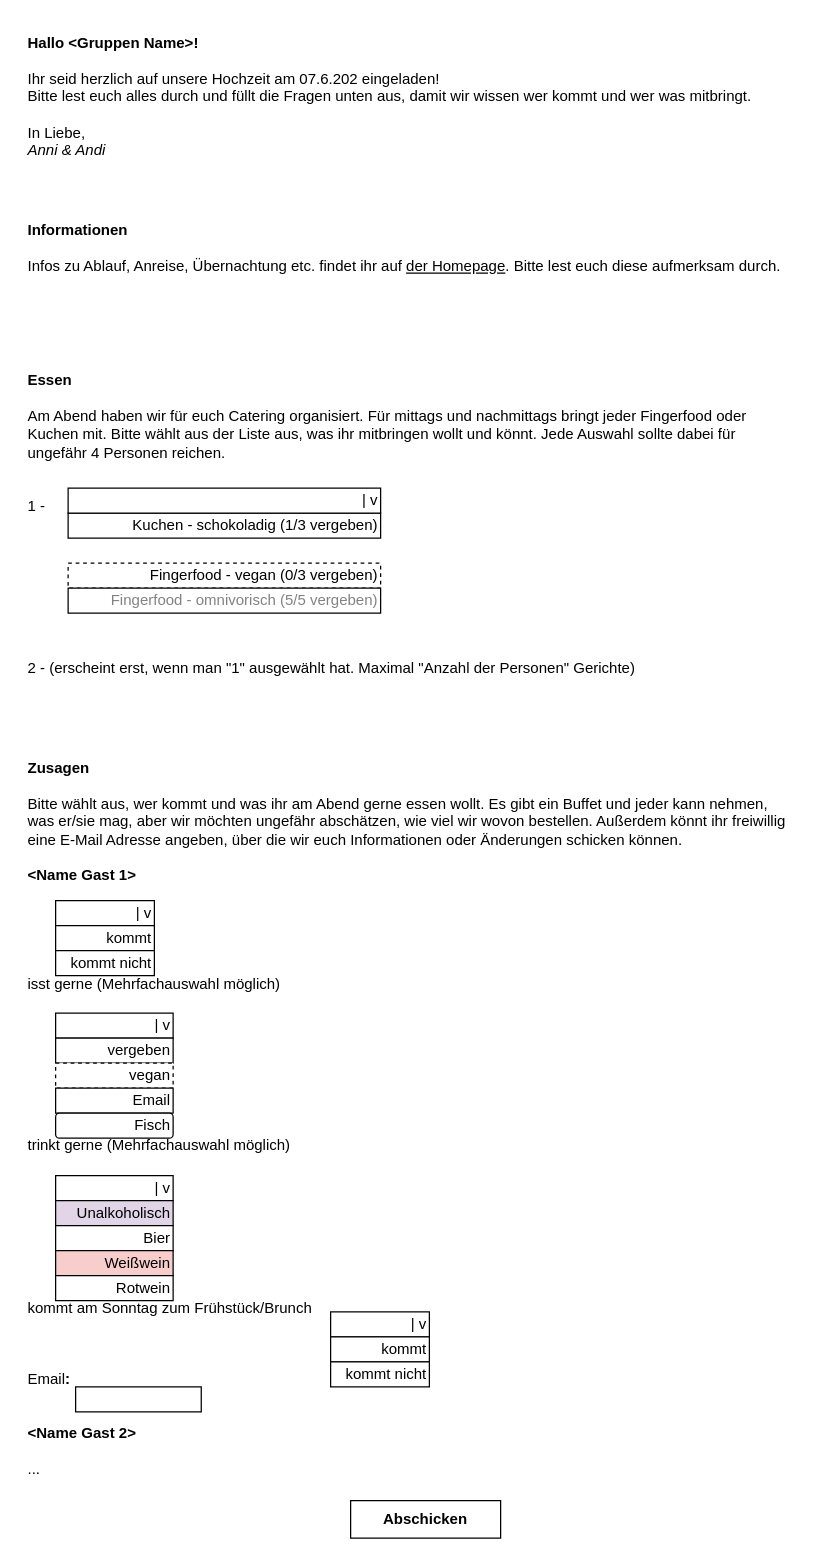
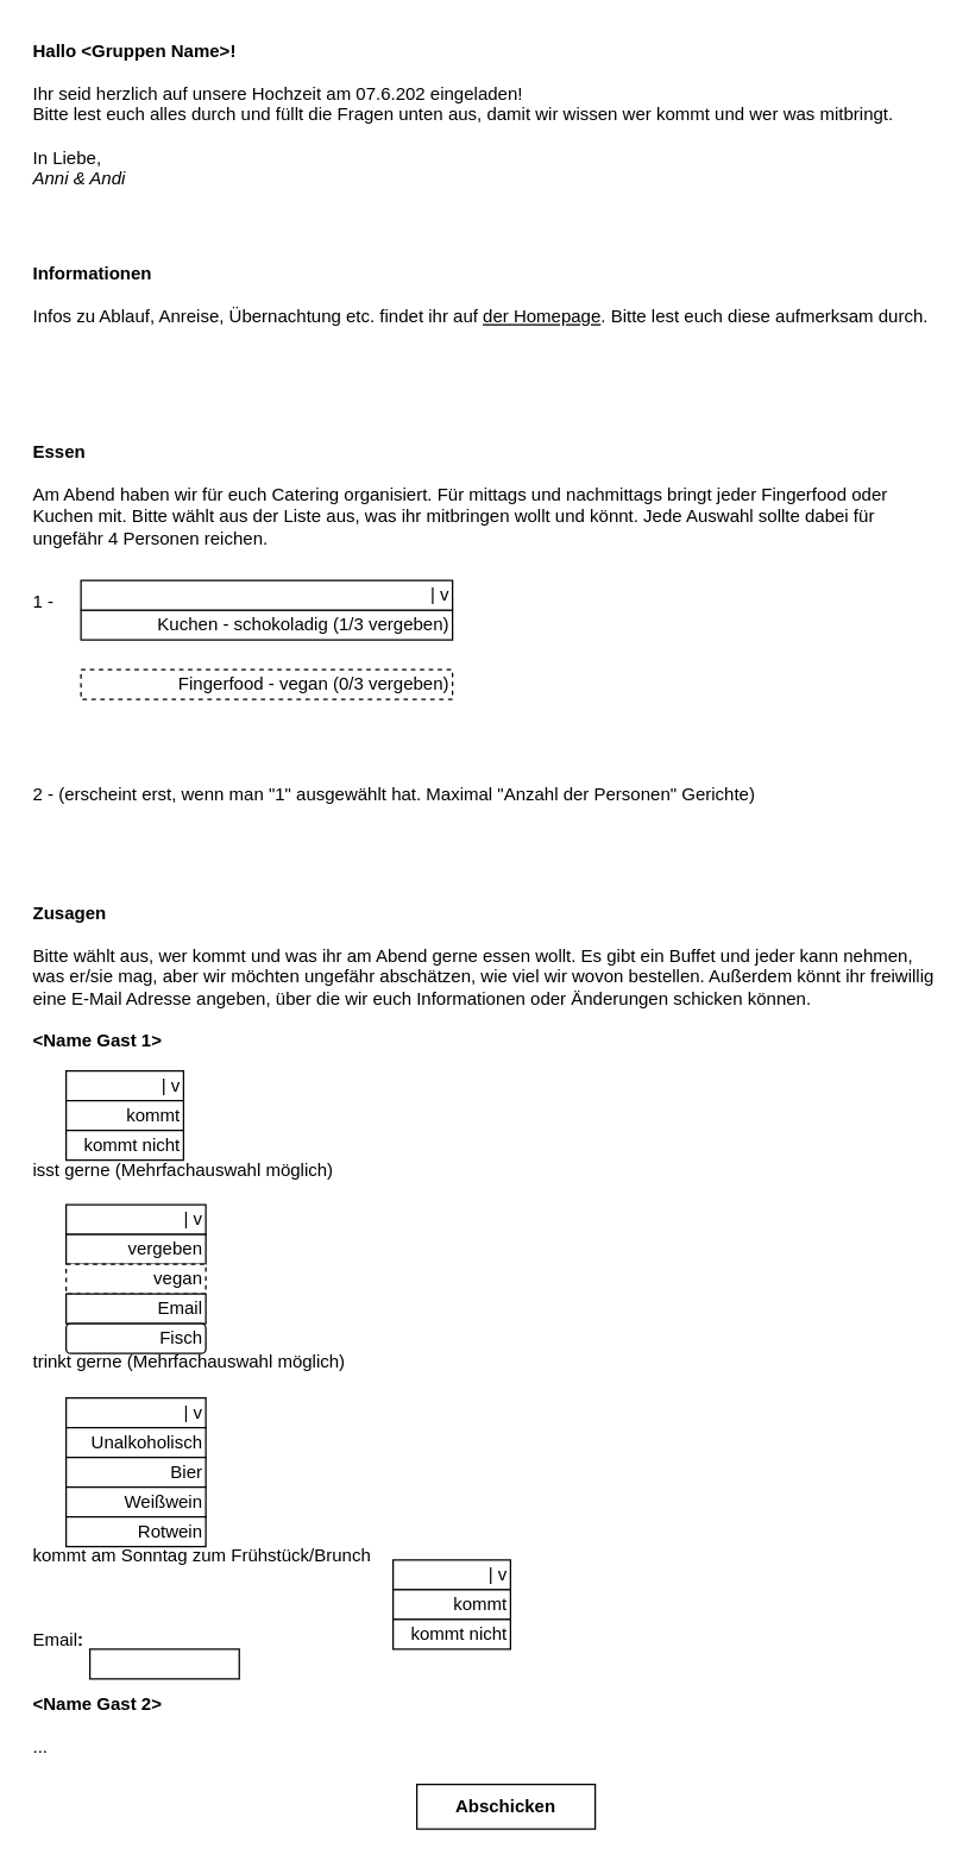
- <mxCell id="19" value="&lt;font color=&quot;#828282&quot;&gt;Fingerfood - omnivorisch (5/5 vergeben)&lt;/font&gt;" style="rounded=0;whiteSpace=wrap;html=1;align=right;" parent="15" vertex="1"><mxGeometry y="80" width="250" height="20" as="geometry" /></mxCell>
- <mxCell id="26" value="Unalkoholisch" style="rounded=0;whiteSpace=wrap;html=1;align=right;fillColor=#e1d5e7;" vertex="1" parent="23"><mxGeometry y="20" width="94" height="20" as="geometry" /></mxCell>
+ <mxCell id="26" value="Unalkoholisch" style="rounded=0;whiteSpace=wrap;html=1;align=right;" vertex="1" parent="23"><mxGeometry y="20" width="94" height="20" as="geometry" /></mxCell>
- <mxCell id="28" value="Weißwein" style="rounded=0;whiteSpace=wrap;html=1;align=right;fillColor=#f8cecc;" vertex="1" parent="23"><mxGeometry y="60" width="94" height="20" as="geometry" /></mxCell>
+ <mxCell id="28" value="Weißwein" style="rounded=0;whiteSpace=wrap;html=1;align=right;" vertex="1" parent="23"><mxGeometry y="60" width="94" height="20" as="geometry" /></mxCell>
